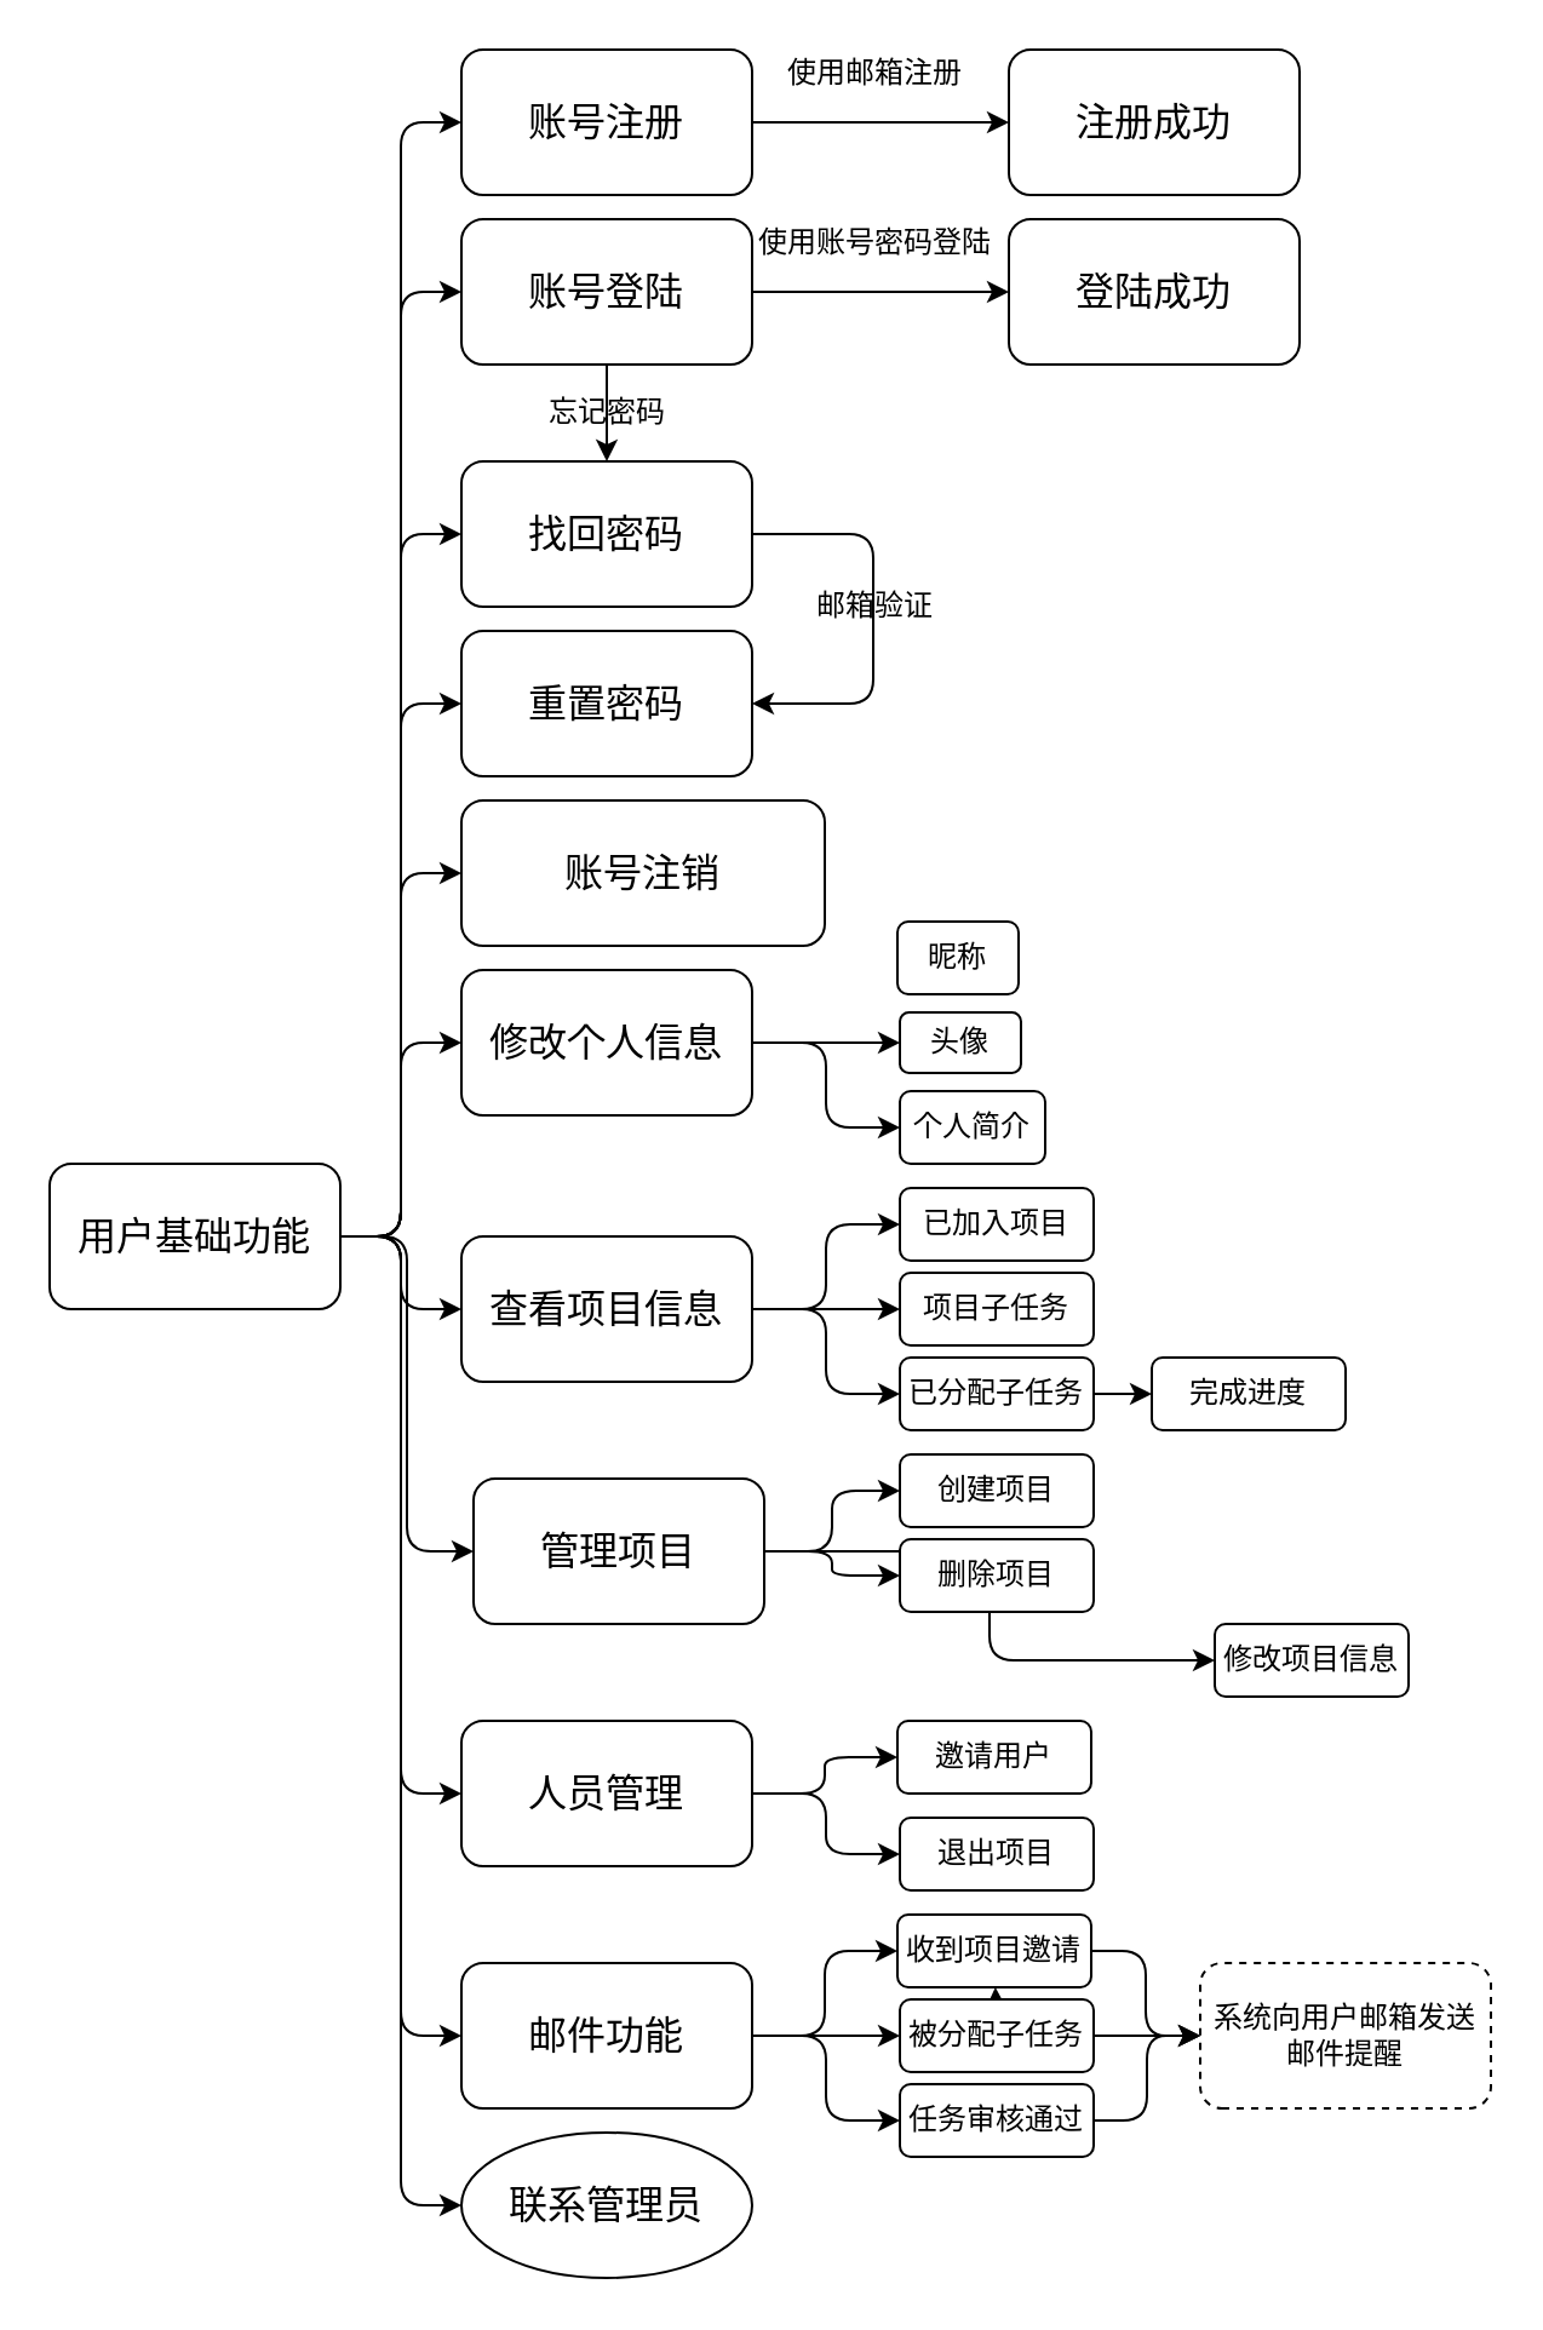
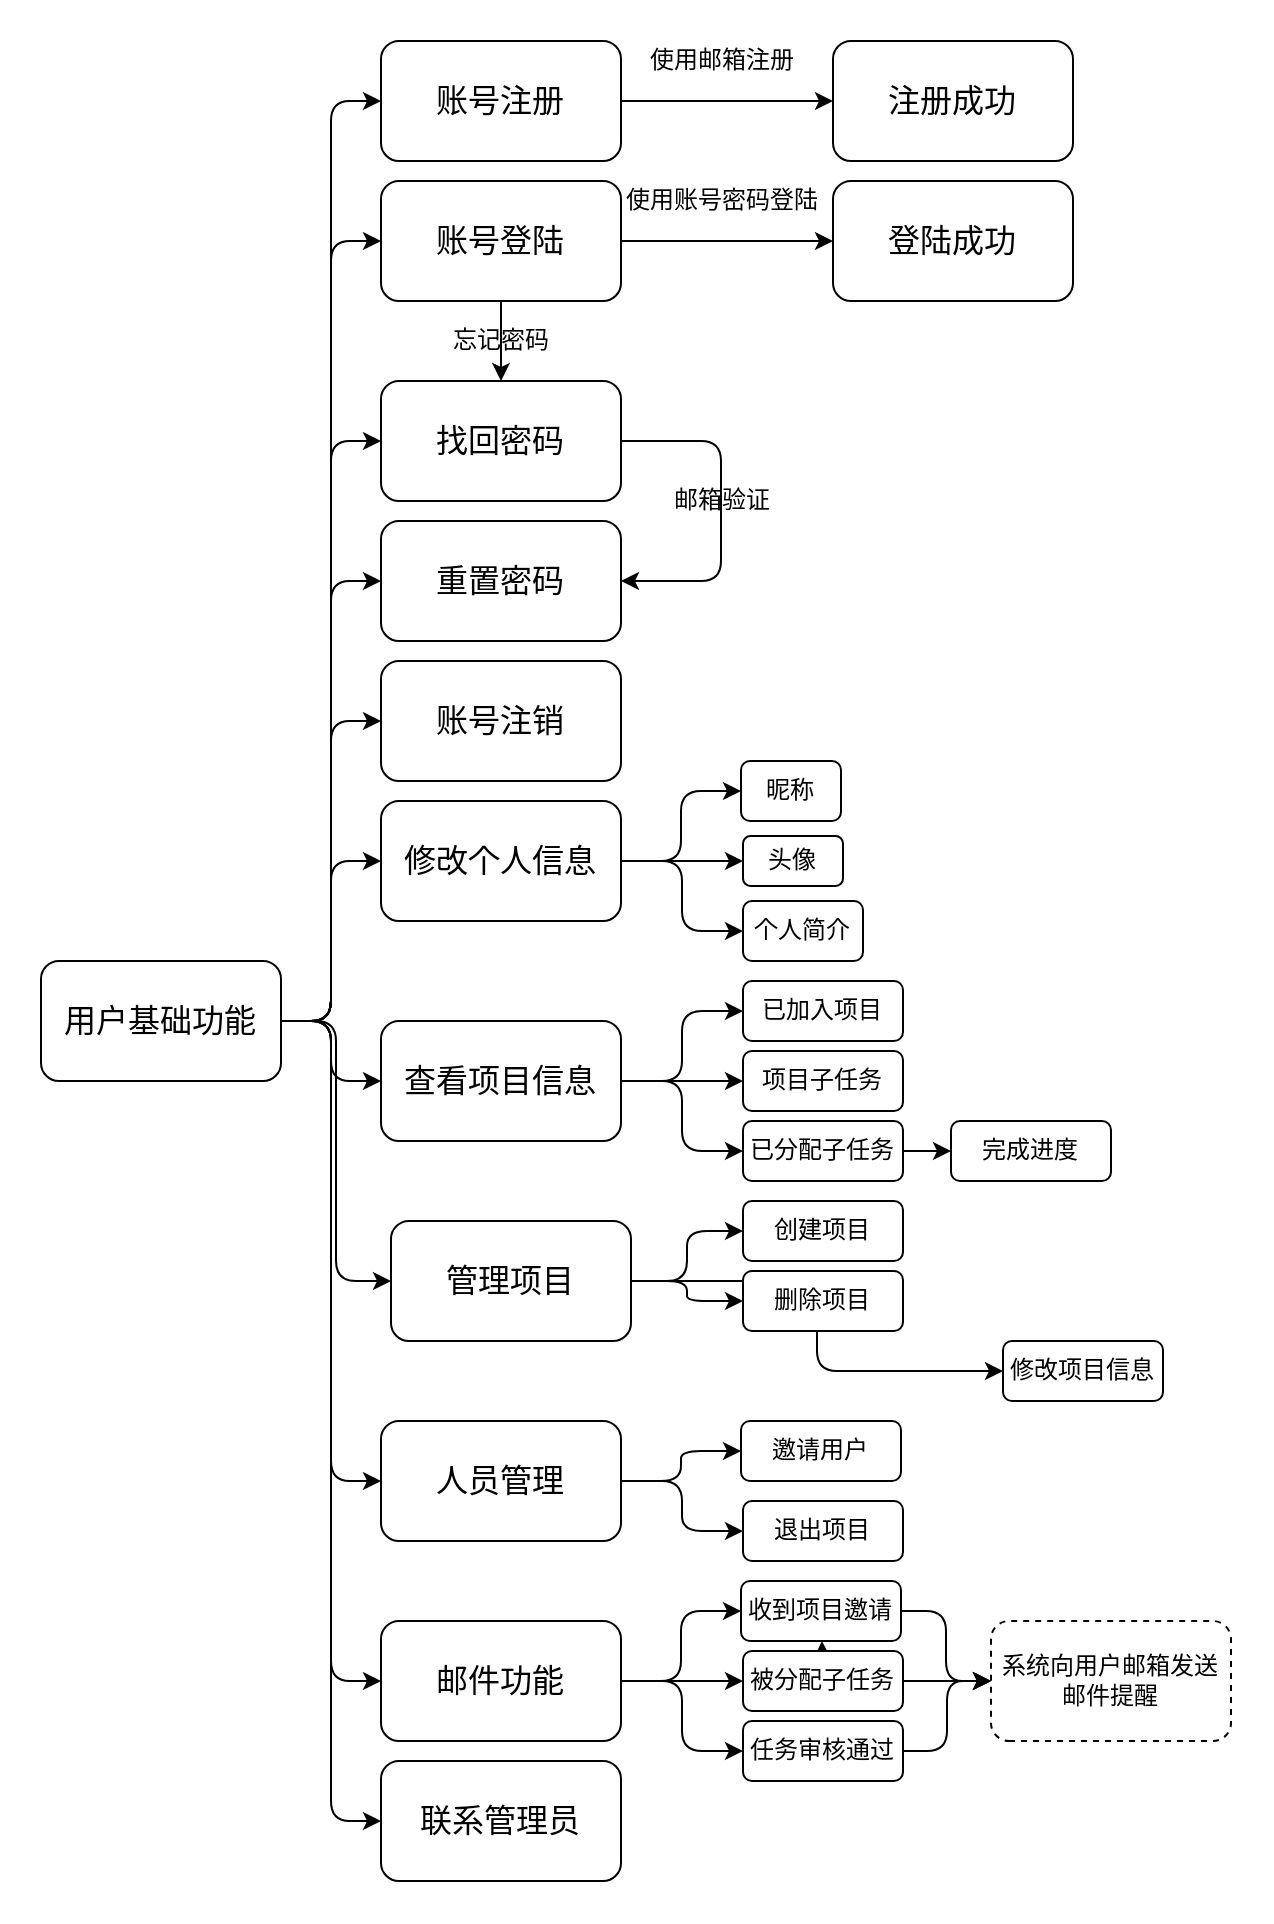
- <mxCell id="16" value="账号注销" style="rounded=1;whiteSpace=wrap;html=1;flipV=1;fontSize=16;" parent="1" vertex="1"><mxGeometry x="190" y="330" width="150" height="60" as="geometry" /></mxCell>
+ <mxCell id="16" value="账号注销" style="rounded=1;whiteSpace=wrap;html=1;flipV=1;fontSize=16;" parent="1" vertex="1"><mxGeometry x="190" y="330" width="120" height="60" as="geometry" /></mxCell>
+ <mxCell id="17" style="edgeStyle=orthogonalEdgeStyle;rounded=1;orthogonalLoop=1;jettySize=auto;html=1;exitX=1;exitY=0.5;exitDx=0;exitDy=0;entryX=0;entryY=0.5;entryDx=0;entryDy=0;" parent="1" source="20" target="21" edge="1"><mxGeometry relative="1" as="geometry" /></mxCell>
- <mxCell id="57" value="联系管理员" style="ellipse;whiteSpace=wrap;html=1;flipV=1;fontSize=16;" parent="1" vertex="1"><mxGeometry x="190" y="880" width="120" height="60" as="geometry" /></mxCell>
+ <mxCell id="57" value="联系管理员" style="rounded=1;whiteSpace=wrap;html=1;flipV=1;fontSize=16;" parent="1" vertex="1"><mxGeometry x="190" y="880" width="120" height="60" as="geometry" /></mxCell>
